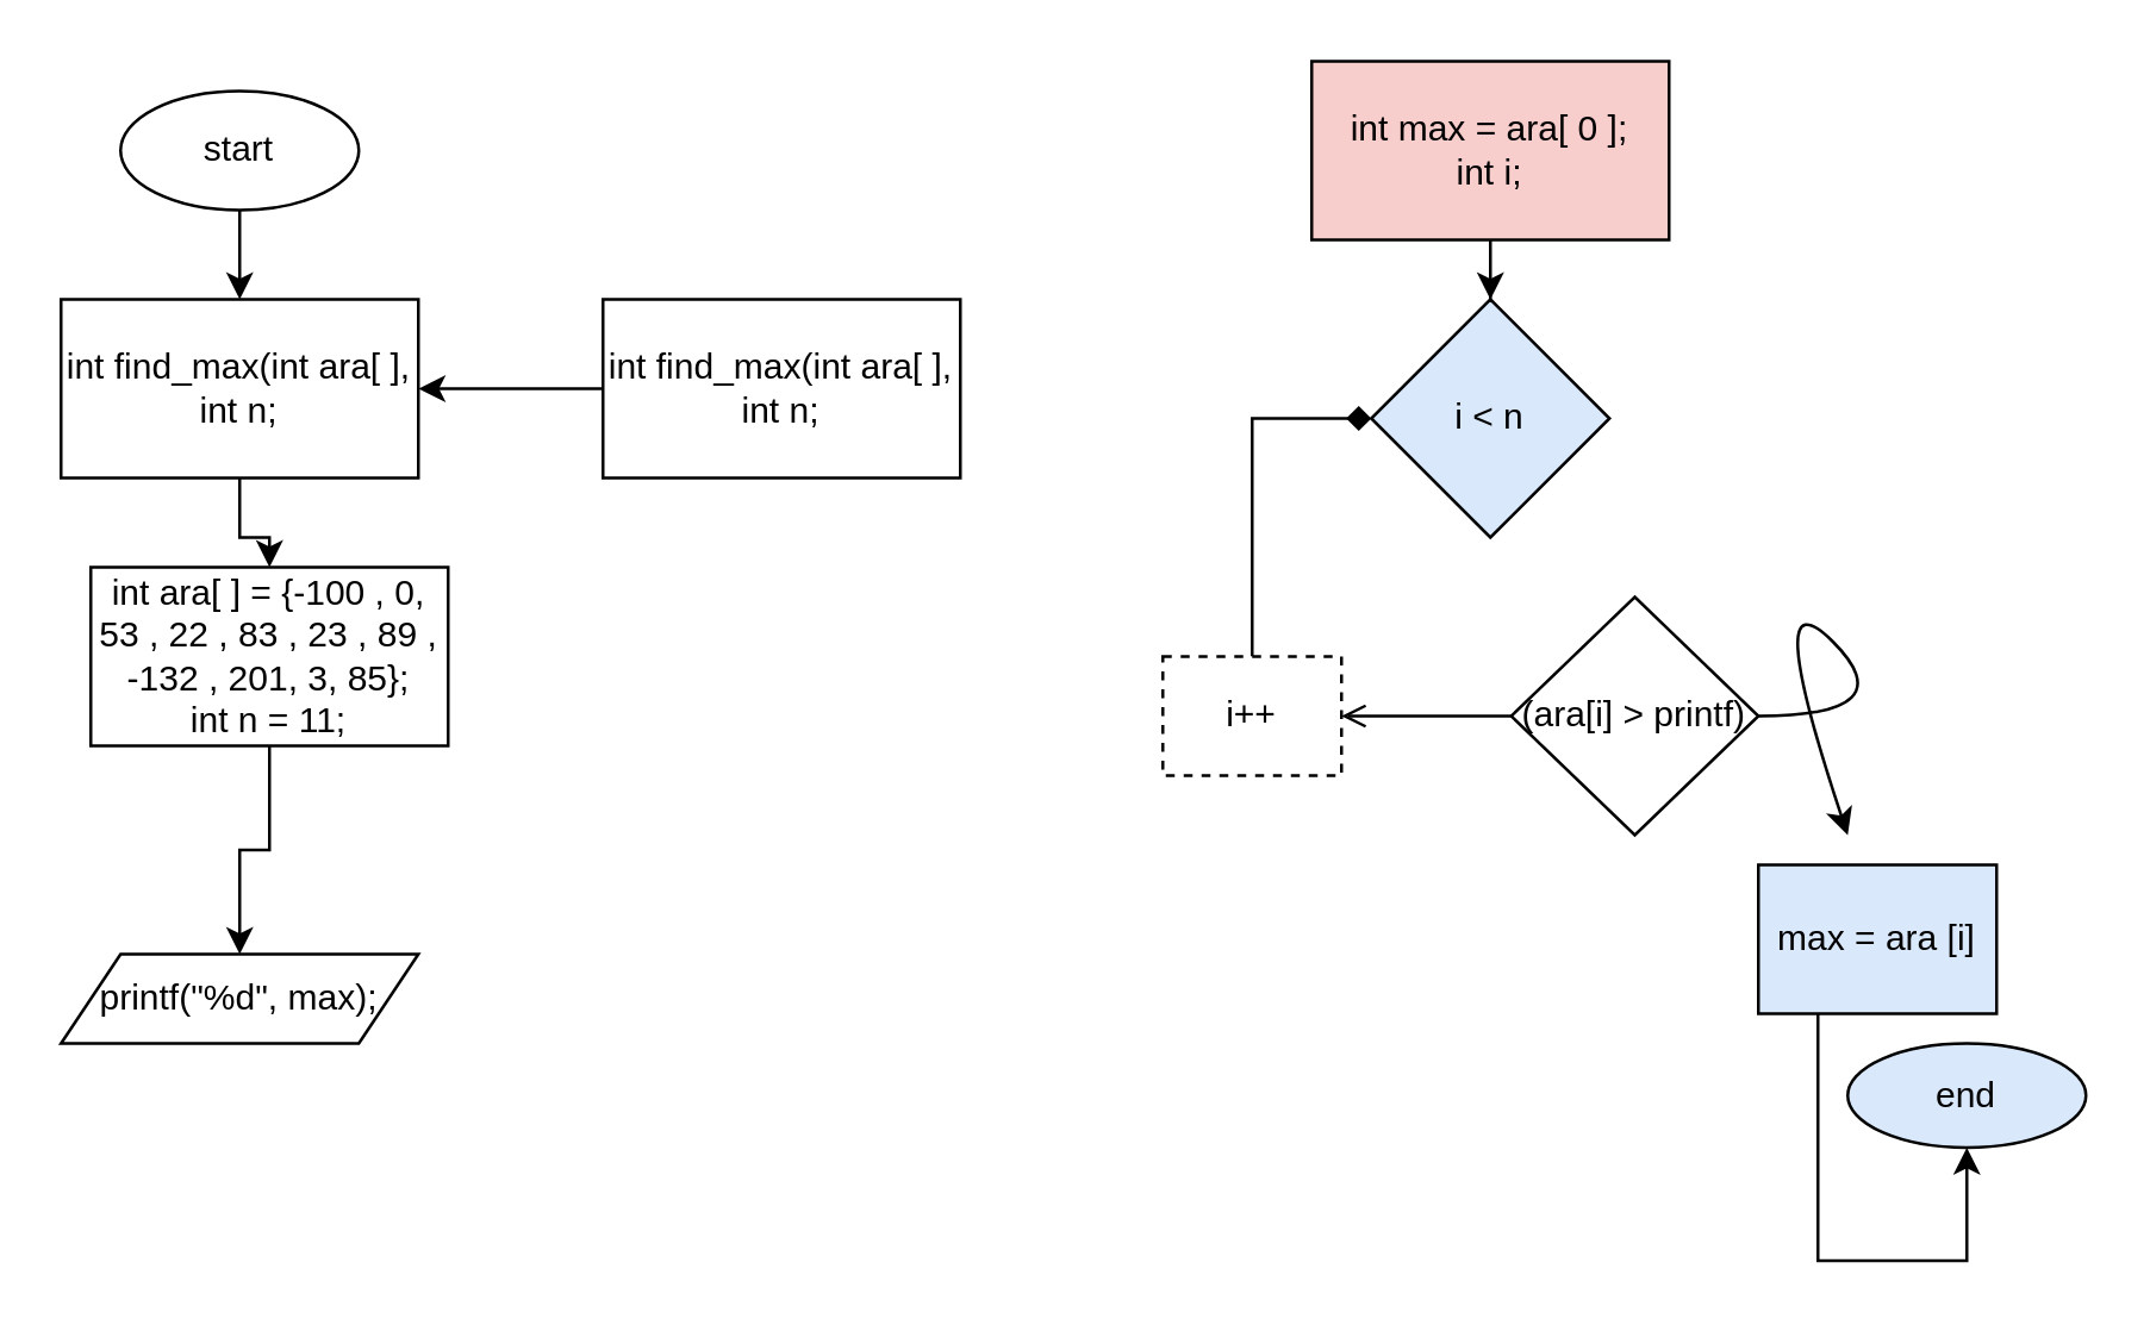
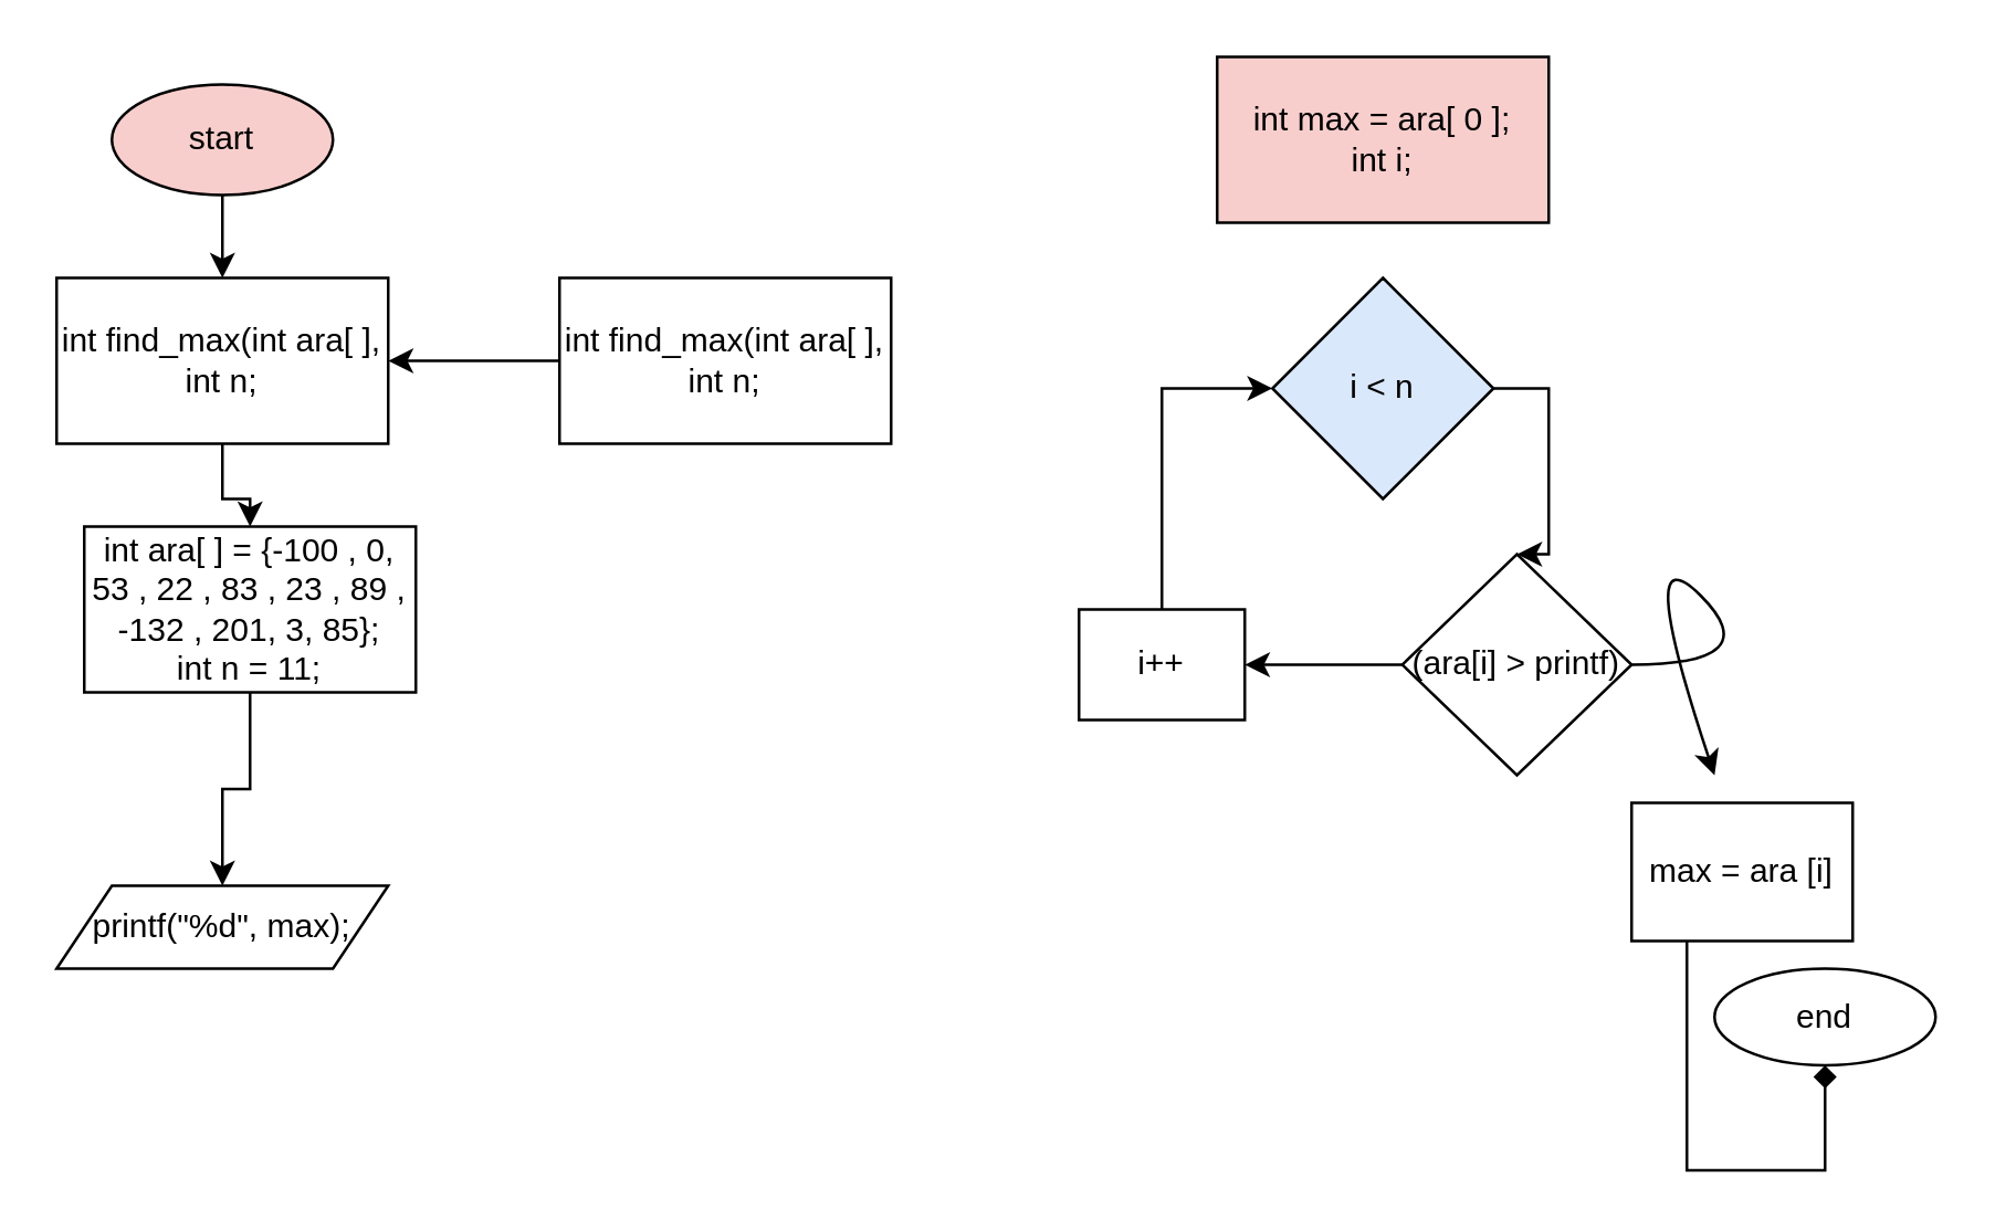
- <mxCell id="3" value="start" style="ellipse;whiteSpace=wrap;html=1;" vertex="1" parent="1"><mxGeometry x="40" y="30" width="80" height="40" as="geometry" /></mxCell>
+ <mxCell id="3" value="start" style="ellipse;whiteSpace=wrap;html=1;fillColor=#f8cecc;" vertex="1" parent="1"><mxGeometry x="40" y="30" width="80" height="40" as="geometry" /></mxCell>
- <mxCell id="11" value="" style="edgeStyle=orthogonalEdgeStyle;rounded=0;orthogonalLoop=1;jettySize=auto;html=1;" edge="1" parent="1" source="12" target="14"><mxGeometry relative="1" as="geometry" /></mxCell>
- <mxCell id="21" style="edgeStyle=orthogonalEdgeStyle;rounded=0;orthogonalLoop=1;jettySize=auto;html=1;exitX=0.5;exitY=0;exitDx=0;exitDy=0;entryX=0;entryY=0.5;entryDx=0;entryDy=0;endArrow=diamond;" edge="1" parent="1" source="22" target="14"><mxGeometry relative="1" as="geometry" /></mxCell>
+ <mxCell id="21" style="edgeStyle=orthogonalEdgeStyle;rounded=0;orthogonalLoop=1;jettySize=auto;html=1;exitX=0.5;exitY=0;exitDx=0;exitDy=0;entryX=0;entryY=0.5;entryDx=0;entryDy=0;" edge="1" parent="1" source="22" target="14"><mxGeometry relative="1" as="geometry" /></mxCell>
+ <mxCell id="13" style="edgeStyle=orthogonalEdgeStyle;rounded=0;orthogonalLoop=1;jettySize=auto;html=1;exitX=1;exitY=0.5;exitDx=0;exitDy=0;entryX=0.5;entryY=0;entryDx=0;entryDy=0;" edge="1" parent="1" source="14" target="16"><mxGeometry relative="1" as="geometry" /></mxCell>
- <mxCell id="22" value="i++" style="rounded=0;whiteSpace=wrap;html=1;dashed=1;" vertex="1" parent="1"><mxGeometry x="390" y="220" width="60" height="40" as="geometry" /></mxCell>
+ <mxCell id="22" value="i++" style="rounded=0;whiteSpace=wrap;html=1;" vertex="1" parent="1"><mxGeometry x="390" y="220" width="60" height="40" as="geometry" /></mxCell>
- <mxCell id="15" style="edgeStyle=orthogonalEdgeStyle;rounded=0;orthogonalLoop=1;jettySize=auto;html=1;exitX=0;exitY=0.5;exitDx=0;exitDy=0;entryX=1;entryY=0.5;entryDx=0;entryDy=0;endArrow=open;" edge="1" parent="1" source="16" target="22"><mxGeometry relative="1" as="geometry" /></mxCell>
+ <mxCell id="15" style="edgeStyle=orthogonalEdgeStyle;rounded=0;orthogonalLoop=1;jettySize=auto;html=1;exitX=0;exitY=0.5;exitDx=0;exitDy=0;entryX=1;entryY=0.5;entryDx=0;entryDy=0;" edge="1" parent="1" source="16" target="22"><mxGeometry relative="1" as="geometry" /></mxCell>
- <mxCell id="18" value="max = ara [i]" style="rounded=0;whiteSpace=wrap;html=1;fillColor=#dae8fc;" vertex="1" parent="1"><mxGeometry x="590" y="290" width="80" height="50" as="geometry" /></mxCell>
+ <mxCell id="18" value="max = ara [i]" style="rounded=0;whiteSpace=wrap;html=1;" vertex="1" parent="1"><mxGeometry x="590" y="290" width="80" height="50" as="geometry" /></mxCell>
- <mxCell id="19" value="end" style="ellipse;whiteSpace=wrap;html=1;rounded=0;fillColor=#dae8fc;" vertex="1" parent="1"><mxGeometry x="620" y="350" width="80" height="35" as="geometry" /></mxCell>
+ <mxCell id="19" value="end" style="ellipse;whiteSpace=wrap;html=1;rounded=0;" vertex="1" parent="1"><mxGeometry x="620" y="350" width="80" height="35" as="geometry" /></mxCell>
- <mxCell id="17" value="" style="edgeStyle=orthogonalEdgeStyle;rounded=0;orthogonalLoop=1;jettySize=auto;html=1;" edge="1" parent="1" source="18" target="19"><mxGeometry relative="1" as="geometry"><Array as="points"><mxPoint x="610" y="423" /></Array></mxGeometry></mxCell>
+ <mxCell id="17" value="" style="edgeStyle=orthogonalEdgeStyle;rounded=0;orthogonalLoop=1;jettySize=auto;html=1;endArrow=diamond;" edge="1" parent="1" source="18" target="19"><mxGeometry relative="1" as="geometry"><Array as="points"><mxPoint x="610" y="423" /></Array></mxGeometry></mxCell>
